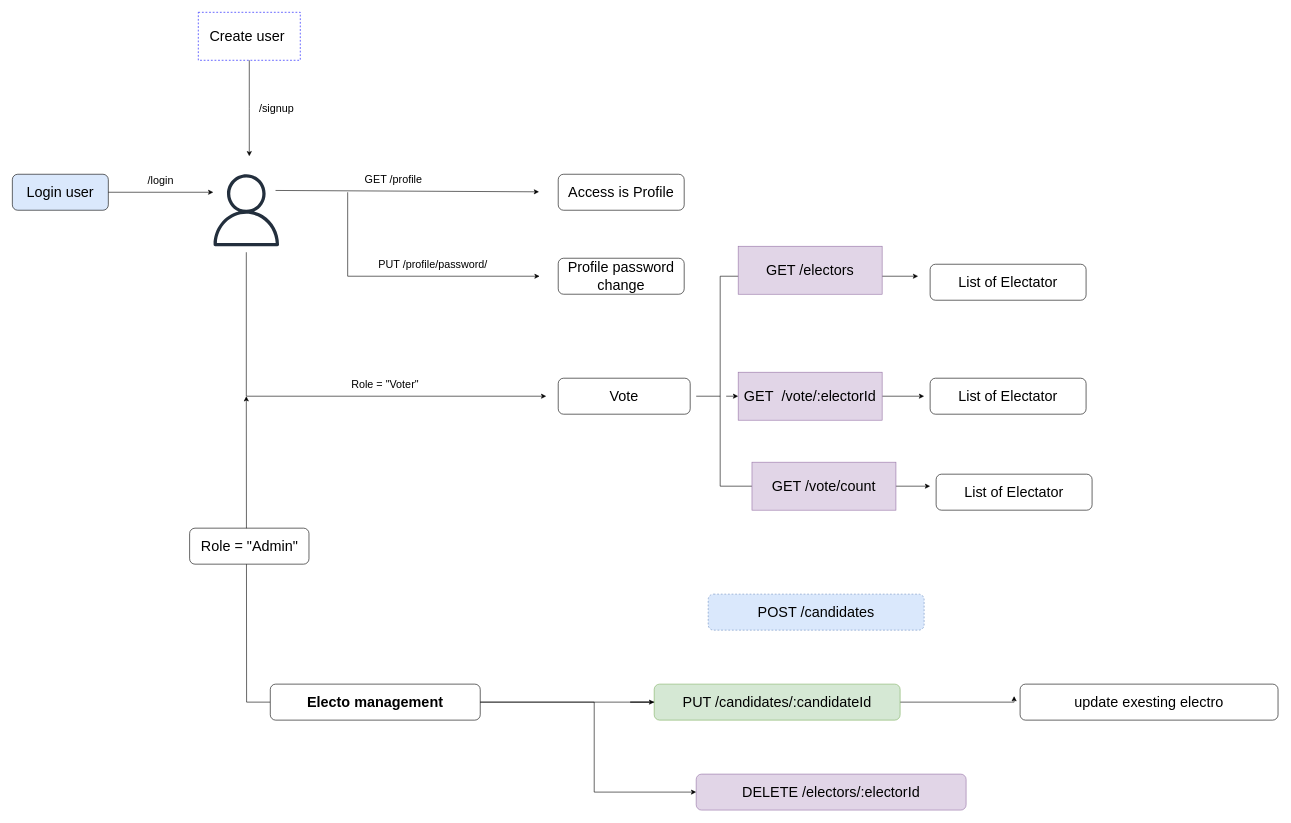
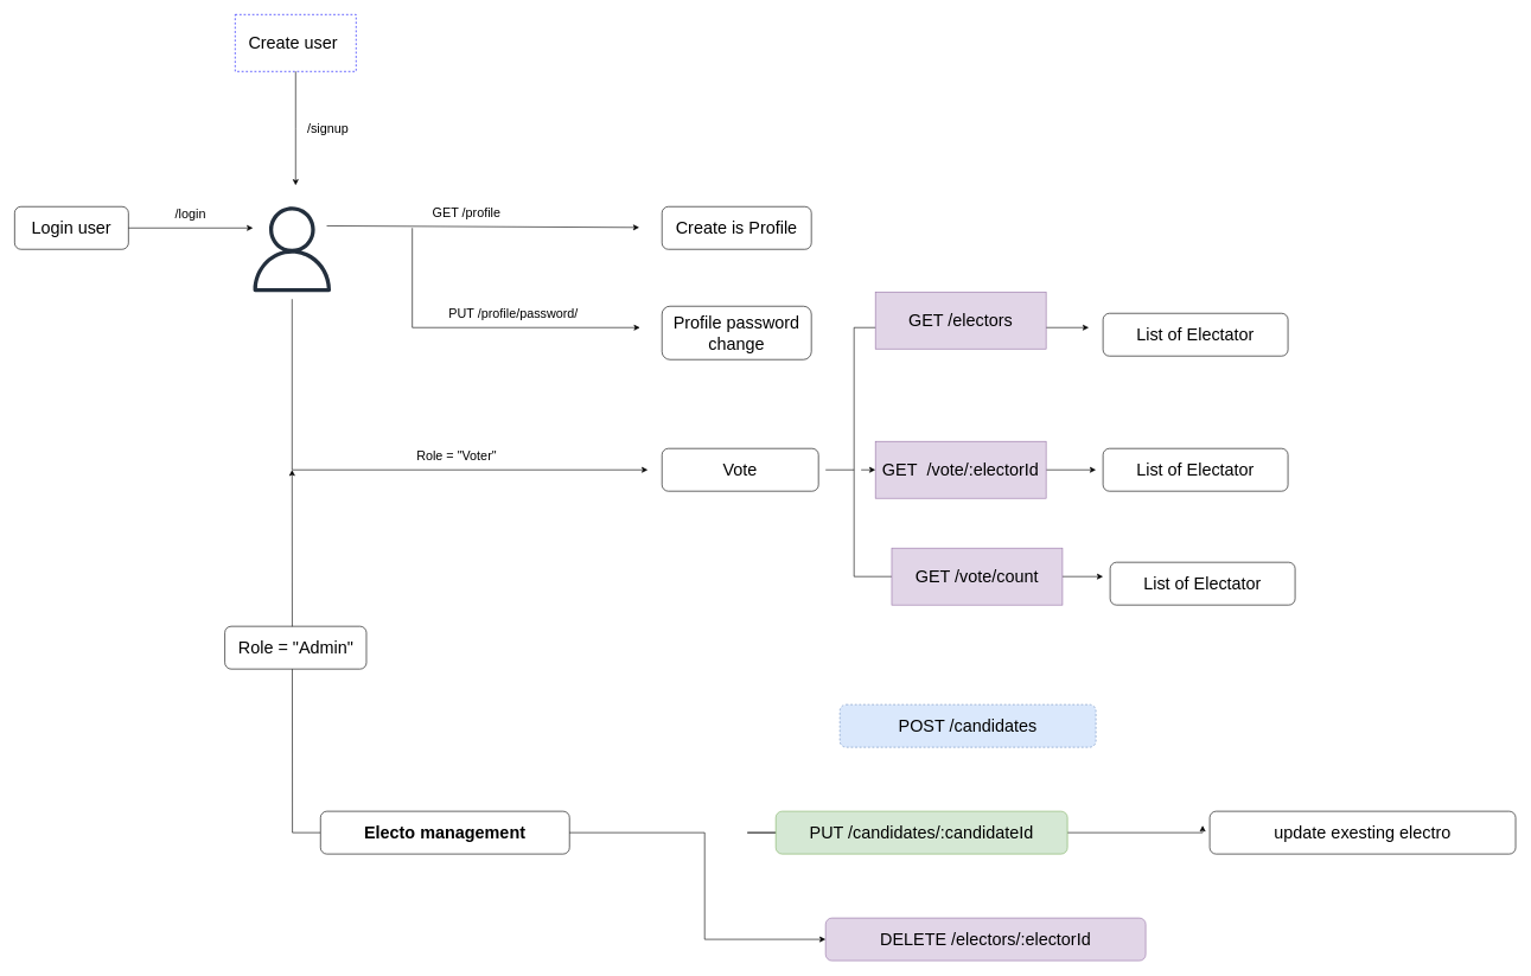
- <mxCell id="3" value="&lt;font style=&quot;font-size: 24px;&quot;&gt;Login user&lt;/font&gt;" style="rounded=1;whiteSpace=wrap;html=1;fillColor=#dae8fc;" vertex="1" parent="1"><mxGeometry x="20" y="290" width="160" height="60" as="geometry" /></mxCell>
+ <mxCell id="3" value="&lt;font style=&quot;font-size: 24px;&quot;&gt;Login user&lt;/font&gt;" style="rounded=1;whiteSpace=wrap;html=1;" vertex="1" parent="1"><mxGeometry x="20" y="290" width="160" height="60" as="geometry" /></mxCell>
- <mxCell id="4" value="&lt;font style=&quot;font-size: 24px;&quot;&gt;Access is Profile&lt;/font&gt;" style="rounded=1;whiteSpace=wrap;html=1;" vertex="1" parent="1"><mxGeometry x="930" y="290" width="210" height="60" as="geometry" /></mxCell>
+ <mxCell id="4" value="&lt;font style=&quot;font-size: 24px;&quot;&gt;Create is Profile&lt;/font&gt;" style="rounded=1;whiteSpace=wrap;html=1;" vertex="1" parent="1"><mxGeometry x="930" y="290" width="210" height="60" as="geometry" /></mxCell>
- <mxCell id="5" value="&lt;span style=&quot;font-size: 24px;&quot;&gt;Profile password change&lt;/span&gt;" style="rounded=1;whiteSpace=wrap;html=1;" vertex="1" parent="1"><mxGeometry x="930" y="430" width="210" height="60" as="geometry" /></mxCell>
+ <mxCell id="5" value="&lt;span style=&quot;font-size: 24px;&quot;&gt;Profile password change&lt;/span&gt;" style="rounded=1;whiteSpace=wrap;html=1;" vertex="1" parent="1"><mxGeometry x="930" y="430" width="210" height="75" as="geometry" /></mxCell>
- <mxCell id="33" value="" style="edgeStyle=orthogonalEdgeStyle;rounded=0;orthogonalLoop=1;jettySize=auto;html=1;" edge="1" parent="1" source="29" target="34"><mxGeometry relative="1" as="geometry"><mxPoint x="800" y="1170" as="sourcePoint" /><mxPoint x="1690" y="1160" as="targetPoint" /><Array as="points" /></mxGeometry></mxCell>
